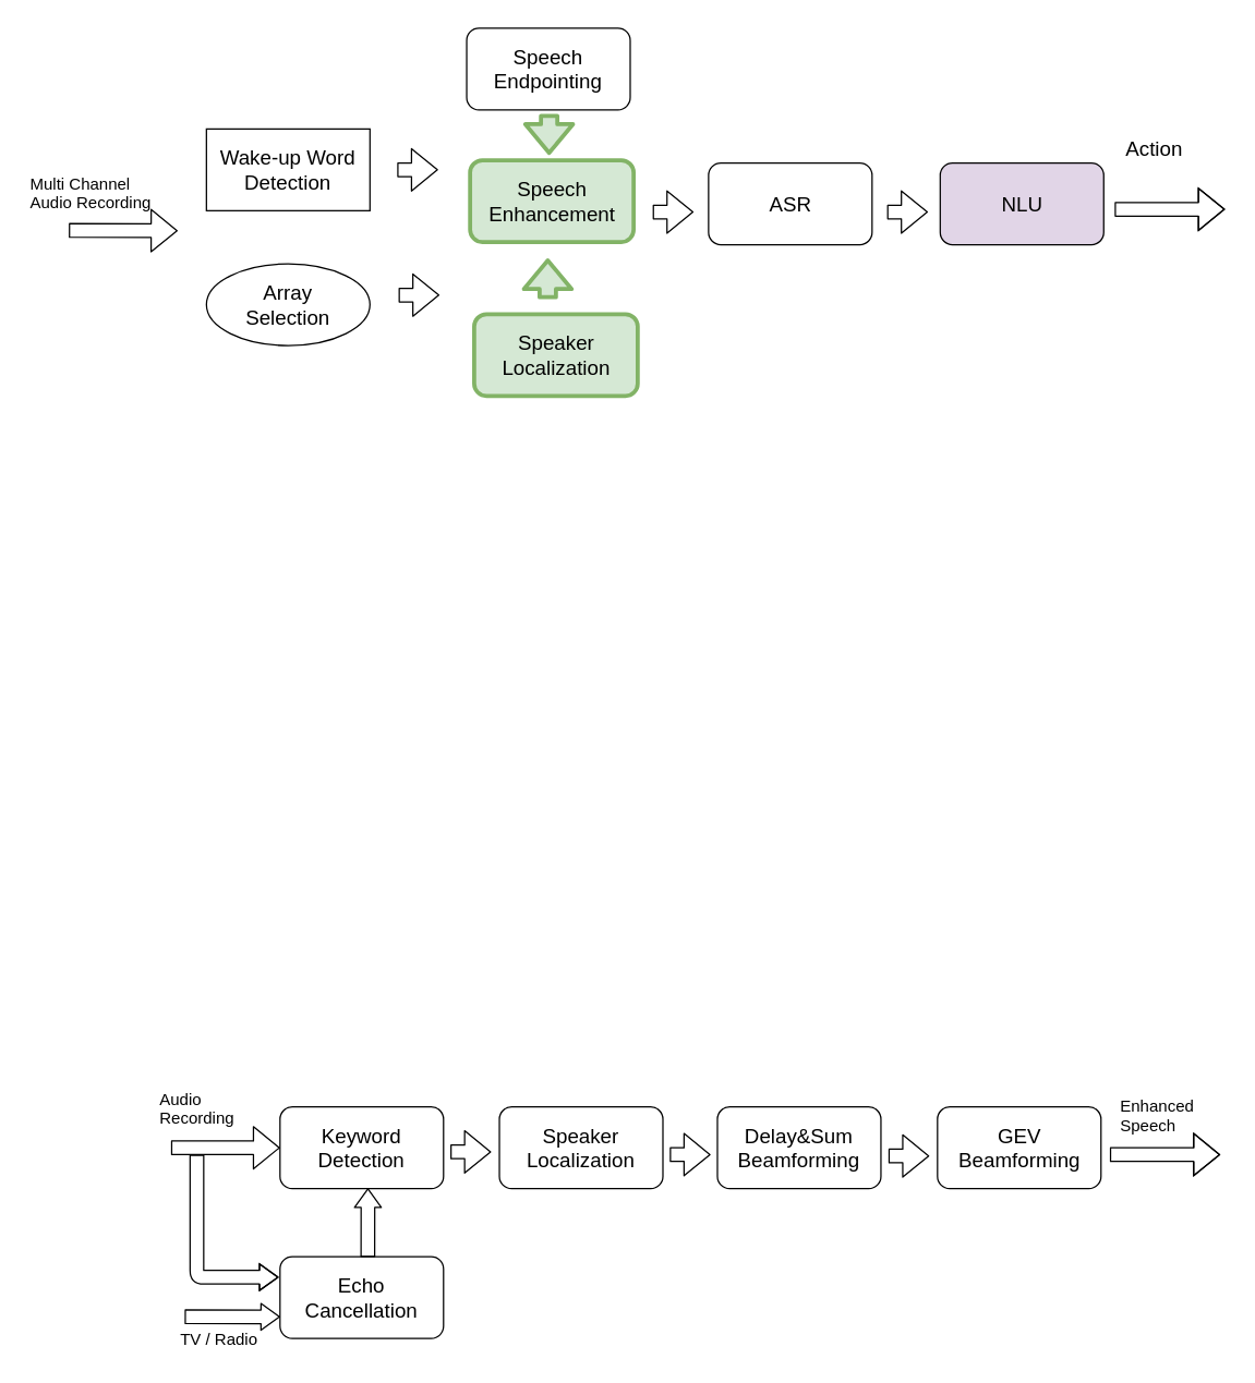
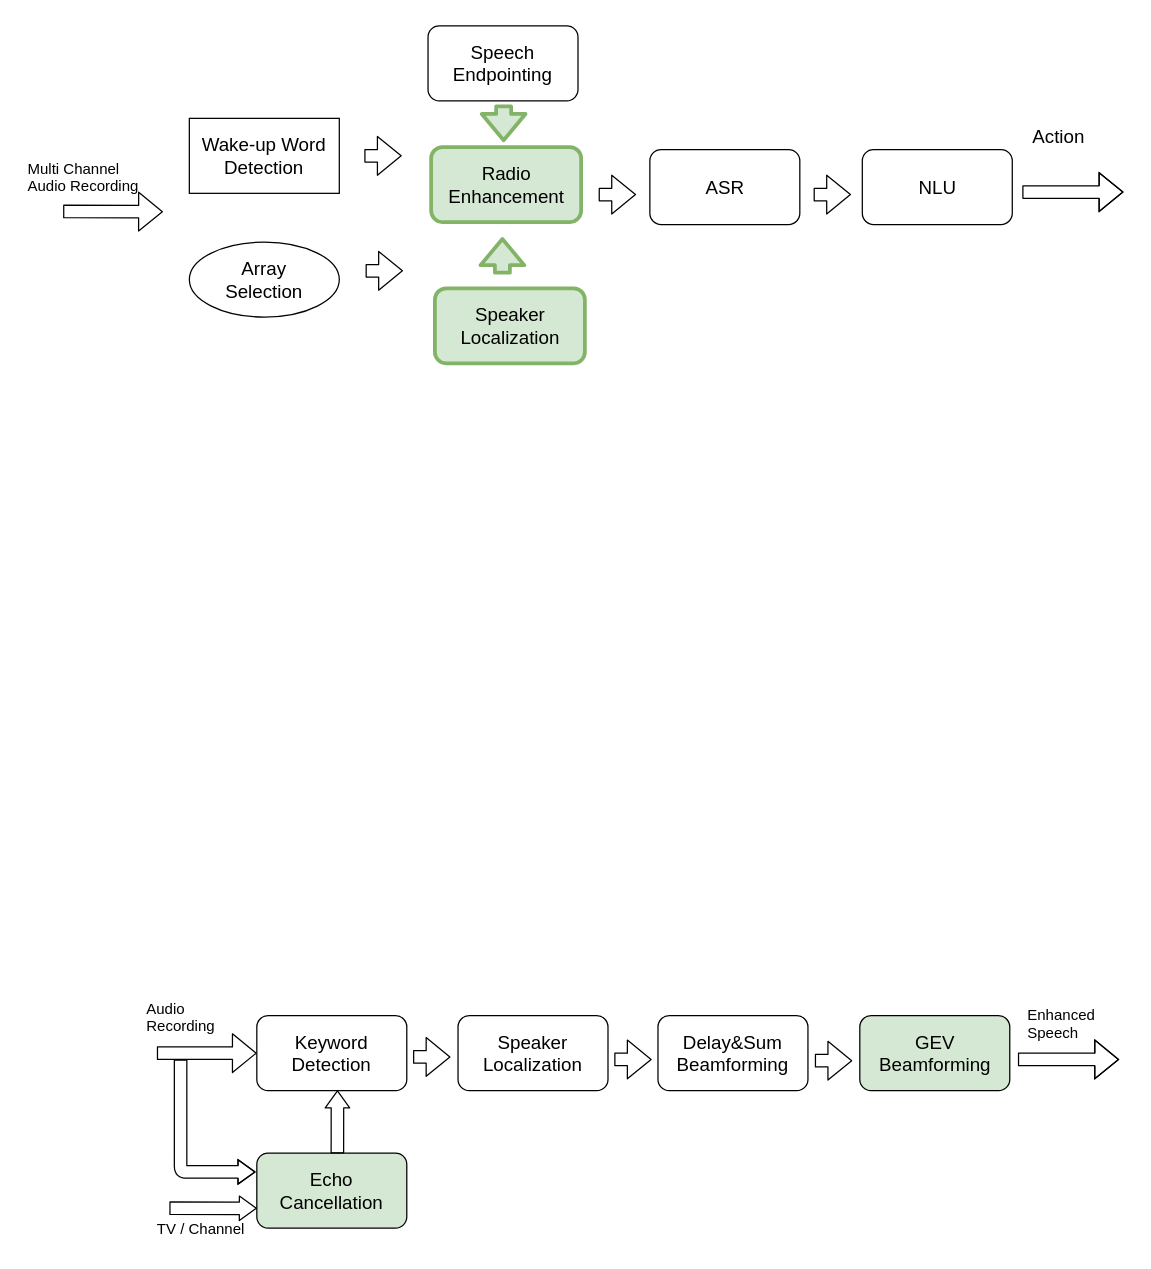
- <mxCell id="5" value="&lt;div style=&quot;font-size: 15px&quot;&gt;&lt;font style=&quot;font-size: 15px&quot;&gt;Speech &lt;br&gt;&lt;/font&gt;&lt;/div&gt;&lt;div style=&quot;font-size: 15px&quot;&gt;&lt;font style=&quot;font-size: 15px&quot;&gt;Enhancement&lt;br&gt;&lt;/font&gt;&lt;/div&gt;" style="rounded=1;whiteSpace=wrap;html=1;comic=0;fillColor=#d5e8d4;strokeColor=#82b366;strokeWidth=3;" parent="1" vertex="1"><mxGeometry x="344.5" y="117" width="120" height="60" as="geometry" /></mxCell>
+ <mxCell id="5" value="&lt;div style=&quot;font-size: 15px&quot;&gt;&lt;font style=&quot;font-size: 15px&quot;&gt;Radio &lt;br&gt;&lt;/font&gt;&lt;/div&gt;&lt;div style=&quot;font-size: 15px&quot;&gt;&lt;font style=&quot;font-size: 15px&quot;&gt;Enhancement&lt;br&gt;&lt;/font&gt;&lt;/div&gt;" style="rounded=1;whiteSpace=wrap;html=1;comic=0;fillColor=#d5e8d4;strokeColor=#82b366;strokeWidth=3;" parent="1" vertex="1"><mxGeometry x="344.5" y="117" width="120" height="60" as="geometry" /></mxCell>
- <mxCell id="28" value="&lt;div style=&quot;font-size: 15px&quot;&gt;&lt;font style=&quot;font-size: 15px&quot;&gt;NLU&lt;/font&gt;&lt;/div&gt;" style="rounded=1;whiteSpace=wrap;html=1;comic=0;fillColor=#e1d5e7;" vertex="1" parent="1"><mxGeometry x="689.5" y="119" width="120" height="60" as="geometry" /></mxCell>
+ <mxCell id="28" value="&lt;div style=&quot;font-size: 15px&quot;&gt;&lt;font style=&quot;font-size: 15px&quot;&gt;NLU&lt;/font&gt;&lt;/div&gt;" style="rounded=1;whiteSpace=wrap;html=1;comic=0;" vertex="1" parent="1"><mxGeometry x="689.5" y="119" width="120" height="60" as="geometry" /></mxCell>
- <mxCell id="13" value="&lt;div style=&quot;font-size: 15px&quot;&gt;&lt;font style=&quot;font-size: 15px&quot;&gt;GEV&lt;/font&gt;&lt;/div&gt;&lt;div style=&quot;font-size: 15px&quot;&gt;&lt;font style=&quot;font-size: 15px&quot;&gt;Beamforming&lt;br&gt;&lt;/font&gt;&lt;/div&gt;" style="rounded=1;whiteSpace=wrap;html=1;comic=0;" vertex="1" parent="1"><mxGeometry x="687.5" y="812" width="120" height="60" as="geometry" /></mxCell>
+ <mxCell id="13" value="&lt;div style=&quot;font-size: 15px&quot;&gt;&lt;font style=&quot;font-size: 15px&quot;&gt;GEV&lt;/font&gt;&lt;/div&gt;&lt;div style=&quot;font-size: 15px&quot;&gt;&lt;font style=&quot;font-size: 15px&quot;&gt;Beamforming&lt;br&gt;&lt;/font&gt;&lt;/div&gt;" style="rounded=1;whiteSpace=wrap;html=1;comic=0;fillColor=#d5e8d4;" vertex="1" parent="1"><mxGeometry x="687.5" y="812" width="120" height="60" as="geometry" /></mxCell>
- <mxCell id="17" value="&lt;font style=&quot;font-size: 15px&quot;&gt;Echo Cancellation&lt;/font&gt;" style="rounded=1;whiteSpace=wrap;html=1;comic=0;" vertex="1" parent="1"><mxGeometry x="205" y="922" width="120" height="60" as="geometry" /></mxCell>
+ <mxCell id="17" value="&lt;font style=&quot;font-size: 15px&quot;&gt;Echo Cancellation&lt;/font&gt;" style="rounded=1;whiteSpace=wrap;html=1;comic=0;fillColor=#d5e8d4;" vertex="1" parent="1"><mxGeometry x="205" y="922" width="120" height="60" as="geometry" /></mxCell>
- <mxCell id="18" value="&lt;font style=&quot;font-size: 12px&quot;&gt;TV / Radio&lt;/font&gt;" style="text;html=1;strokeColor=none;fillColor=none;align=center;verticalAlign=middle;whiteSpace=wrap;rounded=0;" vertex="1" parent="1"><mxGeometry x="103" y="973" width="115" height="20" as="geometry" /></mxCell>
+ <mxCell id="18" value="&lt;font style=&quot;font-size: 12px&quot;&gt;TV / Channel&lt;/font&gt;" style="text;html=1;strokeColor=none;fillColor=none;align=center;verticalAlign=middle;whiteSpace=wrap;rounded=0;" vertex="1" parent="1"><mxGeometry x="103" y="973" width="115" height="20" as="geometry" /></mxCell>
